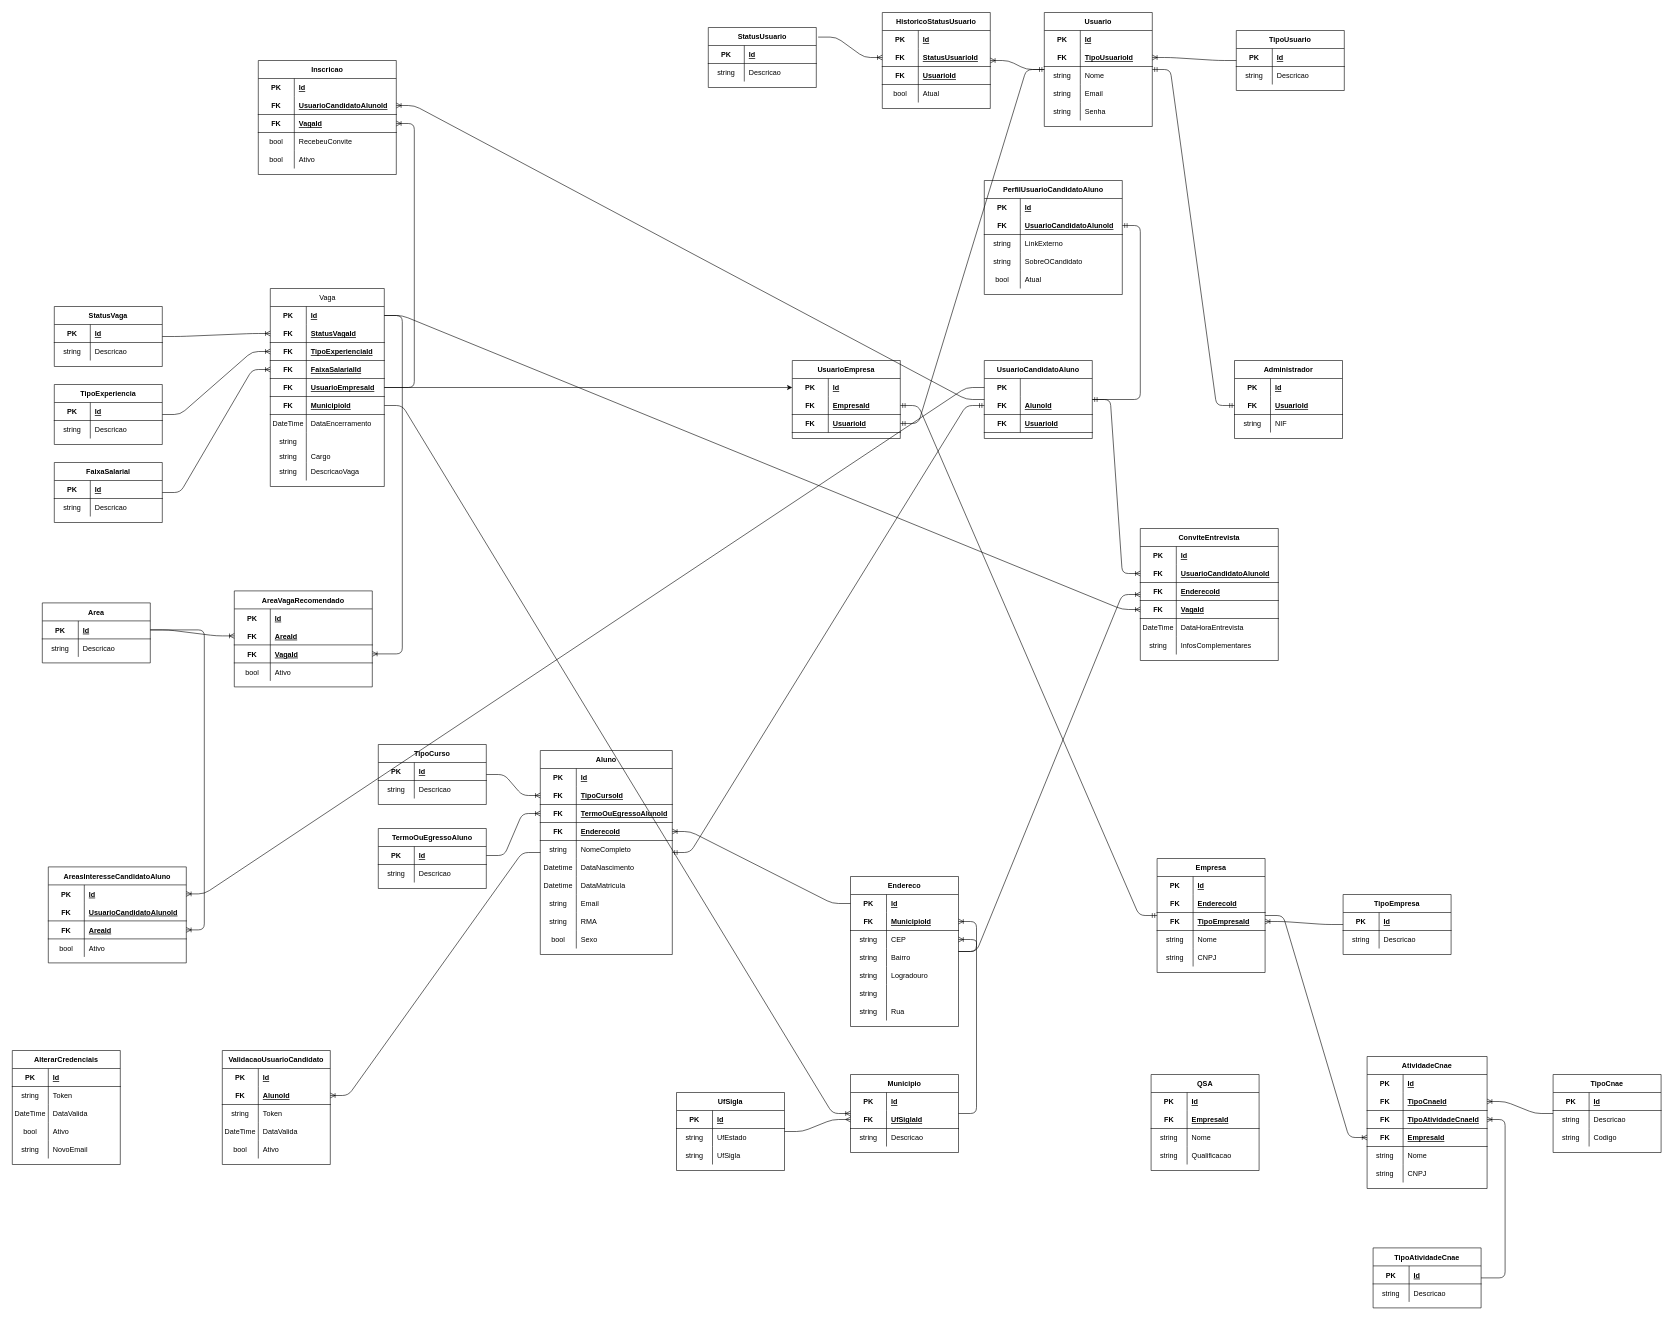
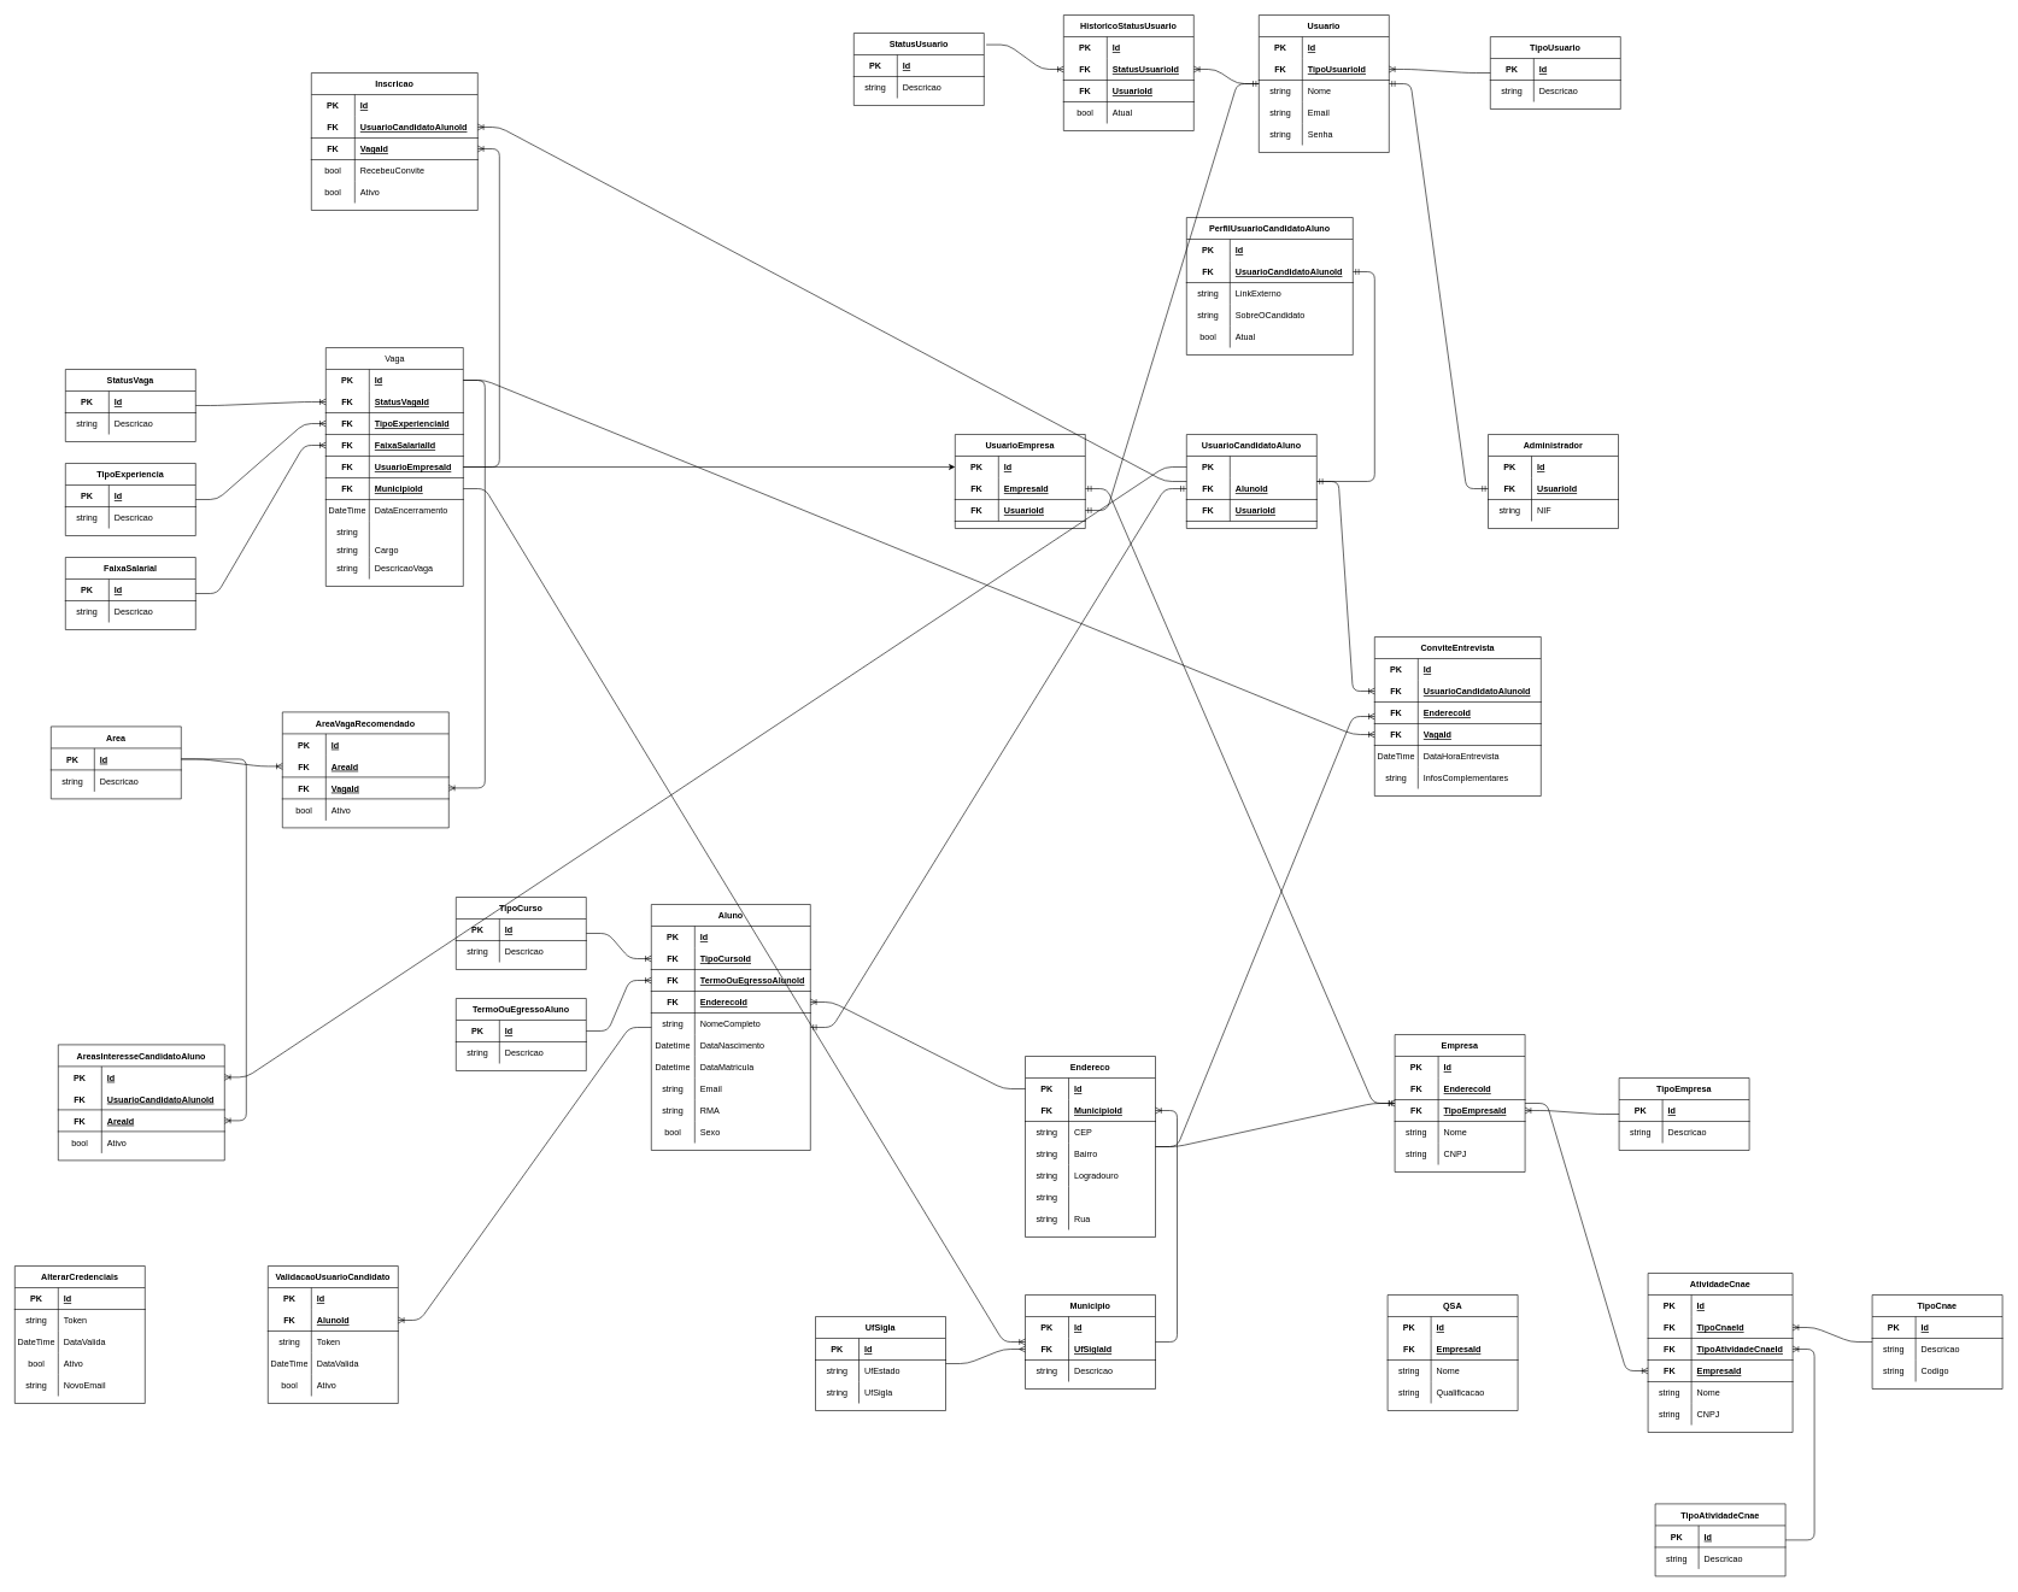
- <mxCell id="326" value="" style="edgeStyle=entityRelationEdgeStyle;fontSize=12;html=1;endArrow=ERoneToMany;" parent="1" source="2" target="25" edge="1"><mxGeometry width="100" height="100" relative="1" as="geometry"><mxPoint x="1653.06" y="-39" as="sourcePoint" /><mxPoint x="1760" y="-50" as="targetPoint" /></mxGeometry></mxCell>
+ <mxCell id="326" value="" style="edgeStyle=entityRelationEdgeStyle;fontSize=12;html=1;endArrow=ERoneToMany;" parent="1" source="2" target="31" edge="1"><mxGeometry width="100" height="100" relative="1" as="geometry"><mxPoint x="1653.06" y="-39" as="sourcePoint" /><mxPoint x="1760" y="-50" as="targetPoint" /></mxGeometry></mxCell>
- <mxCell id="345" value="" style="edgeStyle=entityRelationEdgeStyle;fontSize=12;html=1;endArrow=ERoneToMany;" parent="1" source="159" target="168" edge="1"><mxGeometry width="100" height="100" relative="1" as="geometry"><mxPoint x="1860" y="1550" as="sourcePoint" /><mxPoint x="1960" y="1450" as="targetPoint" /></mxGeometry></mxCell>
+ <mxCell id="345" value="" style="edgeStyle=entityRelationEdgeStyle;fontSize=12;html=1;endArrow=ERoneToMany;" parent="1" source="159" target="200" edge="1"><mxGeometry width="100" height="100" relative="1" as="geometry"><mxPoint x="1860" y="1550" as="sourcePoint" /><mxPoint x="1960" y="1450" as="targetPoint" /></mxGeometry></mxCell>
